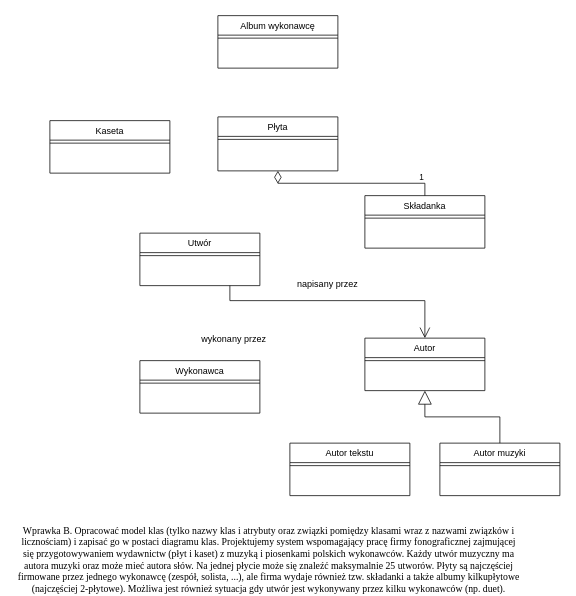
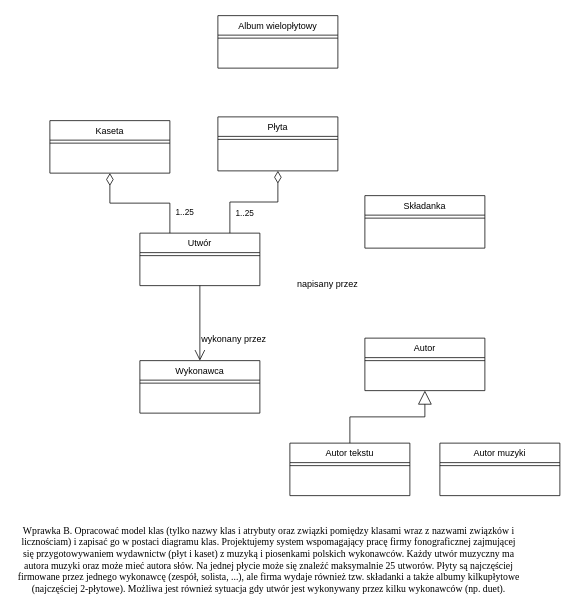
- <mxCell id="12" value="Album wykonawcę&#10;" style="swimlane;fontStyle=0;align=center;verticalAlign=top;childLayout=stackLayout;horizontal=1;startSize=26;horizontalStack=0;resizeParent=1;resizeLast=0;collapsible=1;marginBottom=0;rounded=0;shadow=0;strokeWidth=1;" vertex="1" parent="1"><mxGeometry x="290" y="20" width="160" height="70" as="geometry"><mxRectangle x="344" y="240" width="170" height="26" as="alternateBounds" /></mxGeometry></mxCell>
+ <mxCell id="12" value="Album wielopłytowy&#10;" style="swimlane;fontStyle=0;align=center;verticalAlign=top;childLayout=stackLayout;horizontal=1;startSize=26;horizontalStack=0;resizeParent=1;resizeLast=0;collapsible=1;marginBottom=0;rounded=0;shadow=0;strokeWidth=1;" vertex="1" parent="1"><mxGeometry x="290" y="20" width="160" height="70" as="geometry"><mxRectangle x="344" y="240" width="170" height="26" as="alternateBounds" /></mxGeometry></mxCell>
- <mxCell id="24" value="1" style="endArrow=none;html=1;endSize=12;startArrow=diamondThin;startSize=14;startFill=0;edgeStyle=orthogonalEdgeStyle;align=left;verticalAlign=bottom;rounded=0;exitX=0.5;exitY=1;exitDx=0;exitDy=0;entryX=0.5;entryY=0;entryDx=0;entryDy=0;endFill=0;" edge="1" parent="1" source="2" target="6"><mxGeometry x="0.769" relative="1" as="geometry"><mxPoint x="380" y="237" as="sourcePoint" /><mxPoint x="276" y="320" as="targetPoint" /><mxPoint as="offset" /></mxGeometry></mxCell>
+ <mxCell id="14" value="1..25" style="endArrow=none;html=1;endSize=12;startArrow=diamondThin;startSize=14;startFill=0;edgeStyle=orthogonalEdgeStyle;align=left;verticalAlign=bottom;rounded=0;exitX=0.5;exitY=1;exitDx=0;exitDy=0;entryX=0.75;entryY=0;entryDx=0;entryDy=0;endFill=0;" edge="1" parent="1" source="2" target="8"><mxGeometry x="0.759" y="6" relative="1" as="geometry"><mxPoint x="366" y="280" as="sourcePoint" /><mxPoint x="516" y="190" as="targetPoint" /><mxPoint as="offset" /></mxGeometry></mxCell>
+ <mxCell id="25" value="1..25" style="endArrow=none;html=1;endSize=12;startArrow=diamondThin;startSize=14;startFill=0;edgeStyle=orthogonalEdgeStyle;align=left;verticalAlign=bottom;rounded=0;exitX=0.5;exitY=1;exitDx=0;exitDy=0;entryX=0.25;entryY=0;entryDx=0;entryDy=0;endFill=0;" edge="1" parent="1" source="4" target="8"><mxGeometry x="0.759" y="6" relative="1" as="geometry"><mxPoint x="340" y="237" as="sourcePoint" /><mxPoint x="276" y="320" as="targetPoint" /><mxPoint as="offset" /></mxGeometry></mxCell>
- <mxCell id="28" value="" style="endArrow=open;endFill=1;endSize=12;html=1;rounded=0;exitX=0.75;exitY=1;exitDx=0;exitDy=0;entryX=0.5;entryY=0;entryDx=0;entryDy=0;edgeStyle=orthogonalEdgeStyle;" edge="1" parent="1" source="8" target="15"><mxGeometry width="160" relative="1" as="geometry"><mxPoint x="276" y="390" as="sourcePoint" /><mxPoint x="276" y="490" as="targetPoint" /><Array as="points"><mxPoint x="306" y="400" /><mxPoint x="566" y="400" /></Array></mxGeometry></mxCell>
+ <mxCell id="26" value="" style="endArrow=open;endFill=1;endSize=12;html=1;rounded=0;exitX=0.5;exitY=1;exitDx=0;exitDy=0;entryX=0.5;entryY=0;entryDx=0;entryDy=0;" edge="1" parent="1" source="8" target="10"><mxGeometry width="160" relative="1" as="geometry"><mxPoint x="426" y="420" as="sourcePoint" /><mxPoint x="336" y="450" as="targetPoint" /></mxGeometry></mxCell>
+ <mxCell id="22" value="" style="endArrow=block;endSize=16;endFill=0;html=1;rounded=0;entryX=0.5;entryY=1;entryDx=0;entryDy=0;exitX=0.5;exitY=0;exitDx=0;exitDy=0;edgeStyle=orthogonalEdgeStyle;" edge="1" parent="1" source="20" target="15"><mxGeometry x="0.128" y="-24" width="160" relative="1" as="geometry"><mxPoint x="136" y="550" as="sourcePoint" /><mxPoint x="296" y="550" as="targetPoint" /><mxPoint as="offset" /></mxGeometry></mxCell>
- <mxCell id="23" value="" style="endArrow=block;endSize=16;endFill=0;html=1;rounded=0;entryX=0.5;entryY=1;entryDx=0;entryDy=0;exitX=0.5;exitY=0;exitDx=0;exitDy=0;edgeStyle=orthogonalEdgeStyle;" edge="1" parent="1" source="18" target="15"><mxGeometry x="0.128" y="-24" width="160" relative="1" as="geometry"><mxPoint x="476" y="600" as="sourcePoint" /><mxPoint x="576" y="530" as="targetPoint" /><mxPoint as="offset" /></mxGeometry></mxCell>
